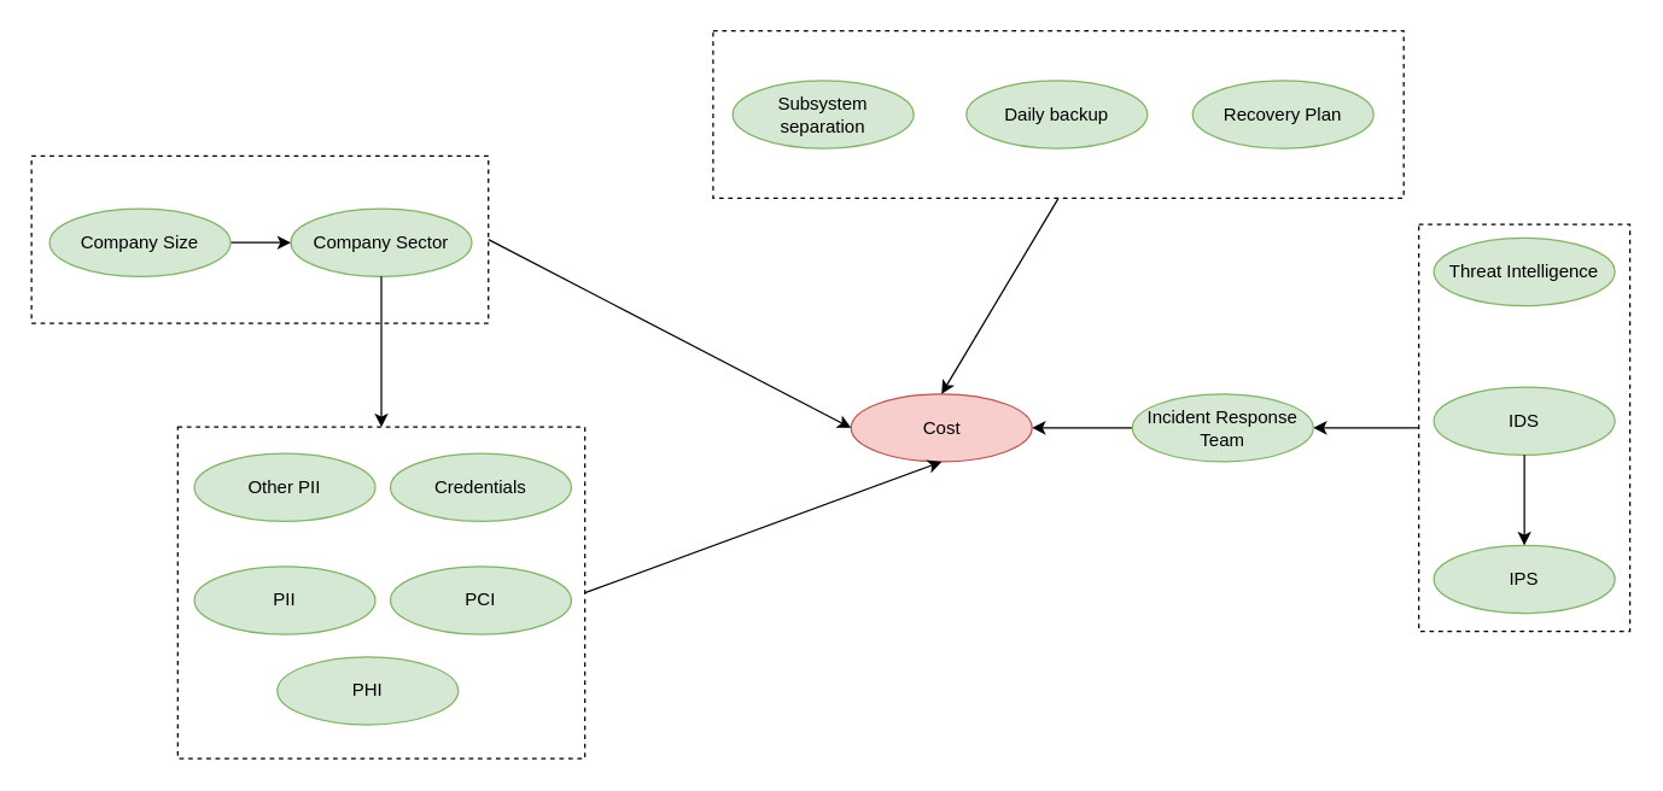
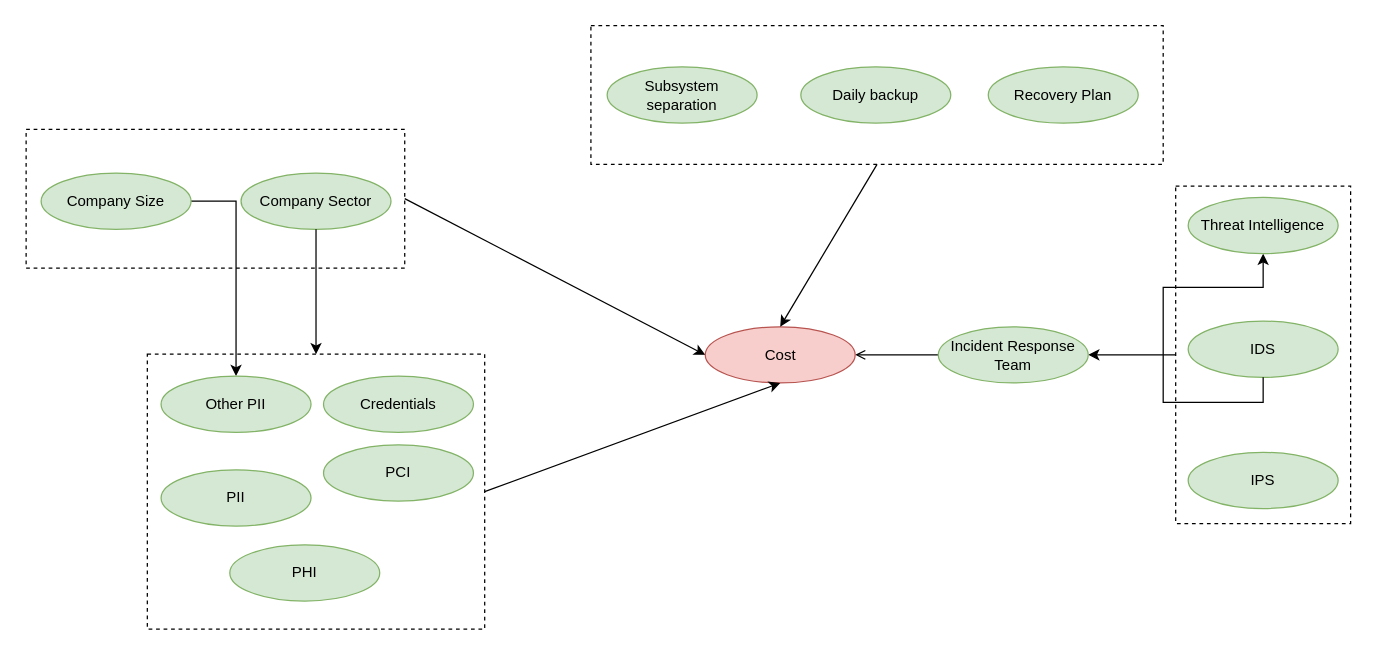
- <mxCell id="5" style="edgeStyle=orthogonalEdgeStyle;rounded=0;orthogonalLoop=1;jettySize=auto;html=1;exitX=1;exitY=0.5;exitDx=0;exitDy=0;entryX=0;entryY=0.5;entryDx=0;entryDy=0;" parent="2" source="6" target="4" edge="1"><mxGeometry as="geometry" /></mxCell>
+ <mxCell id="5" style="edgeStyle=orthogonalEdgeStyle;rounded=0;orthogonalLoop=1;jettySize=auto;html=1;exitX=1;exitY=0.5;exitDx=0;exitDy=0;" parent="2" source="6" target="20" edge="1"><mxGeometry as="geometry" /></mxCell>
- <mxCell id="8" style="edgeStyle=orthogonalEdgeStyle;rounded=0;orthogonalLoop=1;jettySize=auto;html=1;exitX=0;exitY=0.5;exitDx=0;exitDy=0;" parent="1" source="25" target="9" edge="1"><mxGeometry relative="1" as="geometry" /></mxCell>
+ <mxCell id="8" style="edgeStyle=orthogonalEdgeStyle;rounded=0;orthogonalLoop=1;jettySize=auto;html=1;exitX=0;exitY=0.5;exitDx=0;exitDy=0;endArrow=open;" parent="1" source="25" target="9" edge="1"><mxGeometry relative="1" as="geometry" /></mxCell>
- <mxCell id="30" style="edgeStyle=orthogonalEdgeStyle;rounded=0;orthogonalLoop=1;jettySize=auto;html=1;exitX=0.5;exitY=1;exitDx=0;exitDy=0;entryX=0.5;entryY=0;entryDx=0;entryDy=0;" parent="26" source="28" target="29" edge="1"><mxGeometry x="-150" y="9" as="geometry" /></mxCell>
+ <mxCell id="30" style="edgeStyle=orthogonalEdgeStyle;rounded=0;orthogonalLoop=1;jettySize=auto;html=1;exitX=0.5;exitY=1;exitDx=0;exitDy=0;" parent="26" source="28" target="31" edge="1"><mxGeometry x="-150" y="9" as="geometry" /></mxCell>
- <mxCell id="17" value="PCI" style="ellipse;whiteSpace=wrap;html=1;fillColor=#d5e8d4;strokeColor=#82b366;" parent="14" vertex="1"><mxGeometry x="141" y="92.5" width="120" height="45" as="geometry" /></mxCell>
+ <mxCell id="17" value="PCI" style="ellipse;whiteSpace=wrap;html=1;fillColor=#d5e8d4;strokeColor=#82b366;" parent="14" vertex="1"><mxGeometry x="141" y="72.5" width="120" height="45" as="geometry" /></mxCell>
